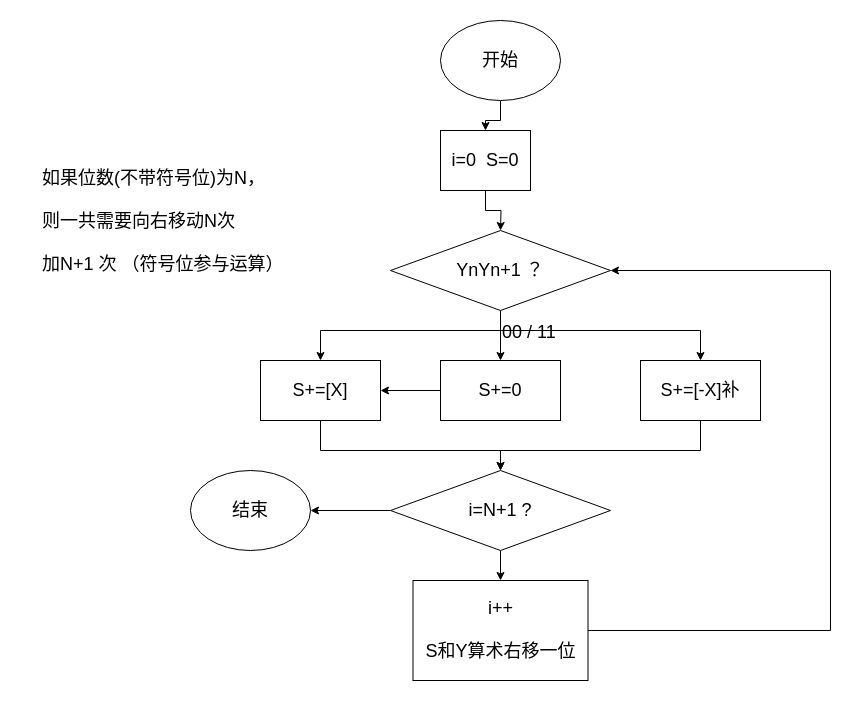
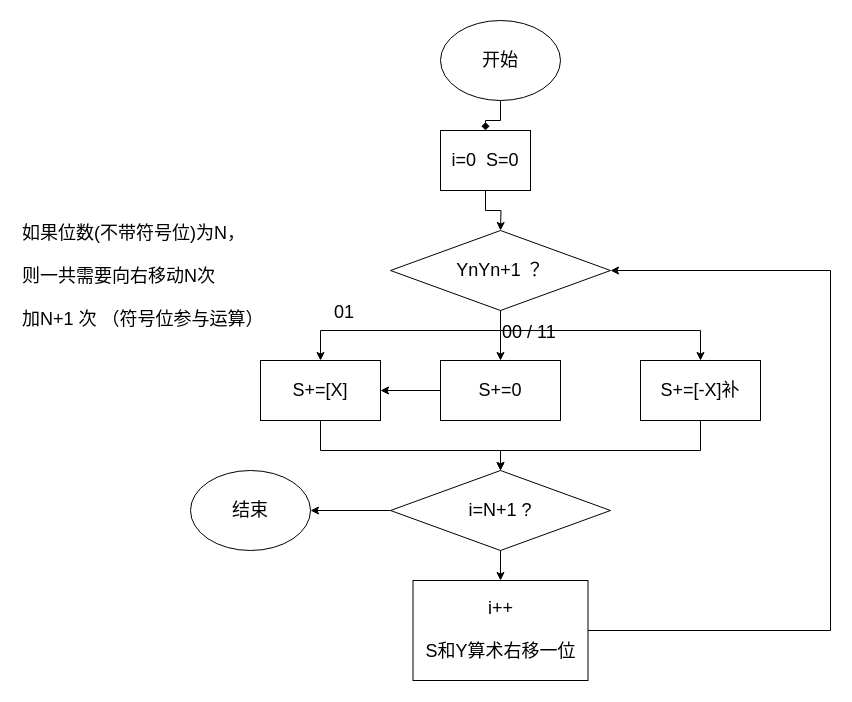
- <mxCell id="4" style="edgeStyle=orthogonalEdgeStyle;rounded=0;orthogonalLoop=1;jettySize=auto;html=1;entryX=0.5;entryY=0;entryDx=0;entryDy=0;fontSize=18;" edge="1" parent="1" source="5" target="3"><mxGeometry relative="1" as="geometry" /></mxCell>
+ <mxCell id="4" style="edgeStyle=orthogonalEdgeStyle;rounded=0;orthogonalLoop=1;jettySize=auto;html=1;entryX=0.5;entryY=0;entryDx=0;entryDy=0;fontSize=18;endArrow=diamond;" edge="1" parent="1" source="5" target="3"><mxGeometry relative="1" as="geometry" /></mxCell>
- <mxCell id="22" value="如果位数(不带符号位)为N，&lt;br&gt;&lt;br&gt;则一共需要向右移动N次&lt;br&gt;&lt;br&gt;加N+1 次 （符号位参与运算）" style="text;html=1;resizable=0;points=[];autosize=1;align=left;verticalAlign=top;spacingTop=-4;fontSize=18;" vertex="1" parent="1"><mxGeometry x="40" y="165" width="260" height="110" as="geometry" /></mxCell>
+ <mxCell id="22" value="如果位数(不带符号位)为N，&lt;br&gt;&lt;br&gt;则一共需要向右移动N次&lt;br&gt;&lt;br&gt;加N+1 次 （符号位参与运算）" style="text;html=1;resizable=0;points=[];autosize=1;align=left;verticalAlign=top;spacingTop=-4;fontSize=18;" vertex="1" parent="1"><mxGeometry x="20" y="220" width="260" height="110" as="geometry" /></mxCell>
+ <mxCell id="23" value="01" style="text;html=1;resizable=0;points=[];autosize=1;align=left;verticalAlign=top;spacingTop=-4;fontSize=18;" vertex="1" parent="1"><mxGeometry x="332" y="299" width="40" height="20" as="geometry" /></mxCell>
